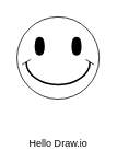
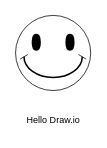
- <mxCell id="3" value="Hello Draw.io" style="text;html=1;resizable=0;autosize=1;align=center;verticalAlign=middle;points=[];fillColor=none;strokeColor=none;rounded=0;" vertex="1" parent="1"><mxGeometry x="25" y="160" width="90" height="30" as="geometry" /></mxCell>
+ <mxCell id="3" value="Hello Draw.io" style="text;html=1;resizable=0;autosize=1;align=center;verticalAlign=middle;points=[];fillColor=none;strokeColor=none;rounded=0;" vertex="1" parent="1"><mxGeometry x="25" y="145" width="90" height="30" as="geometry" /></mxCell>
